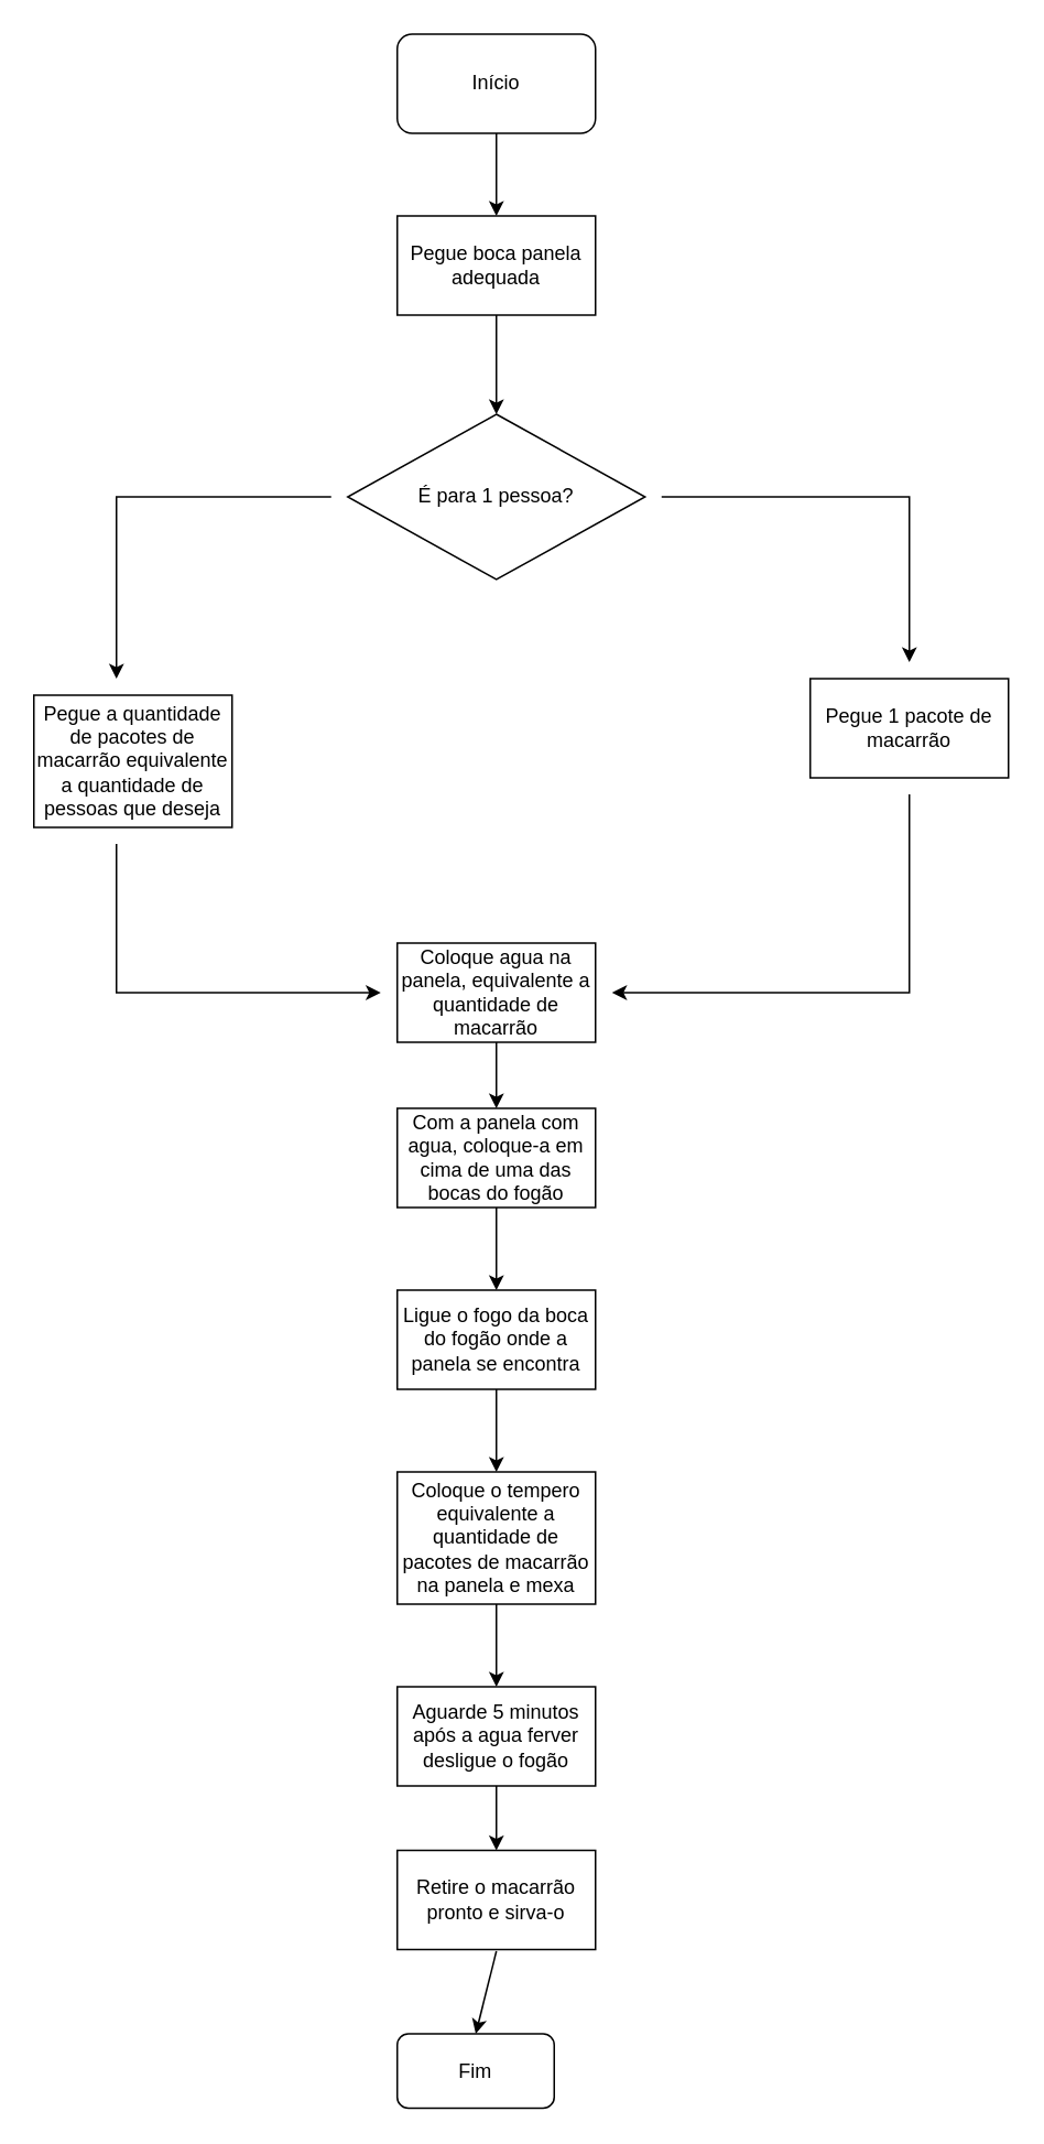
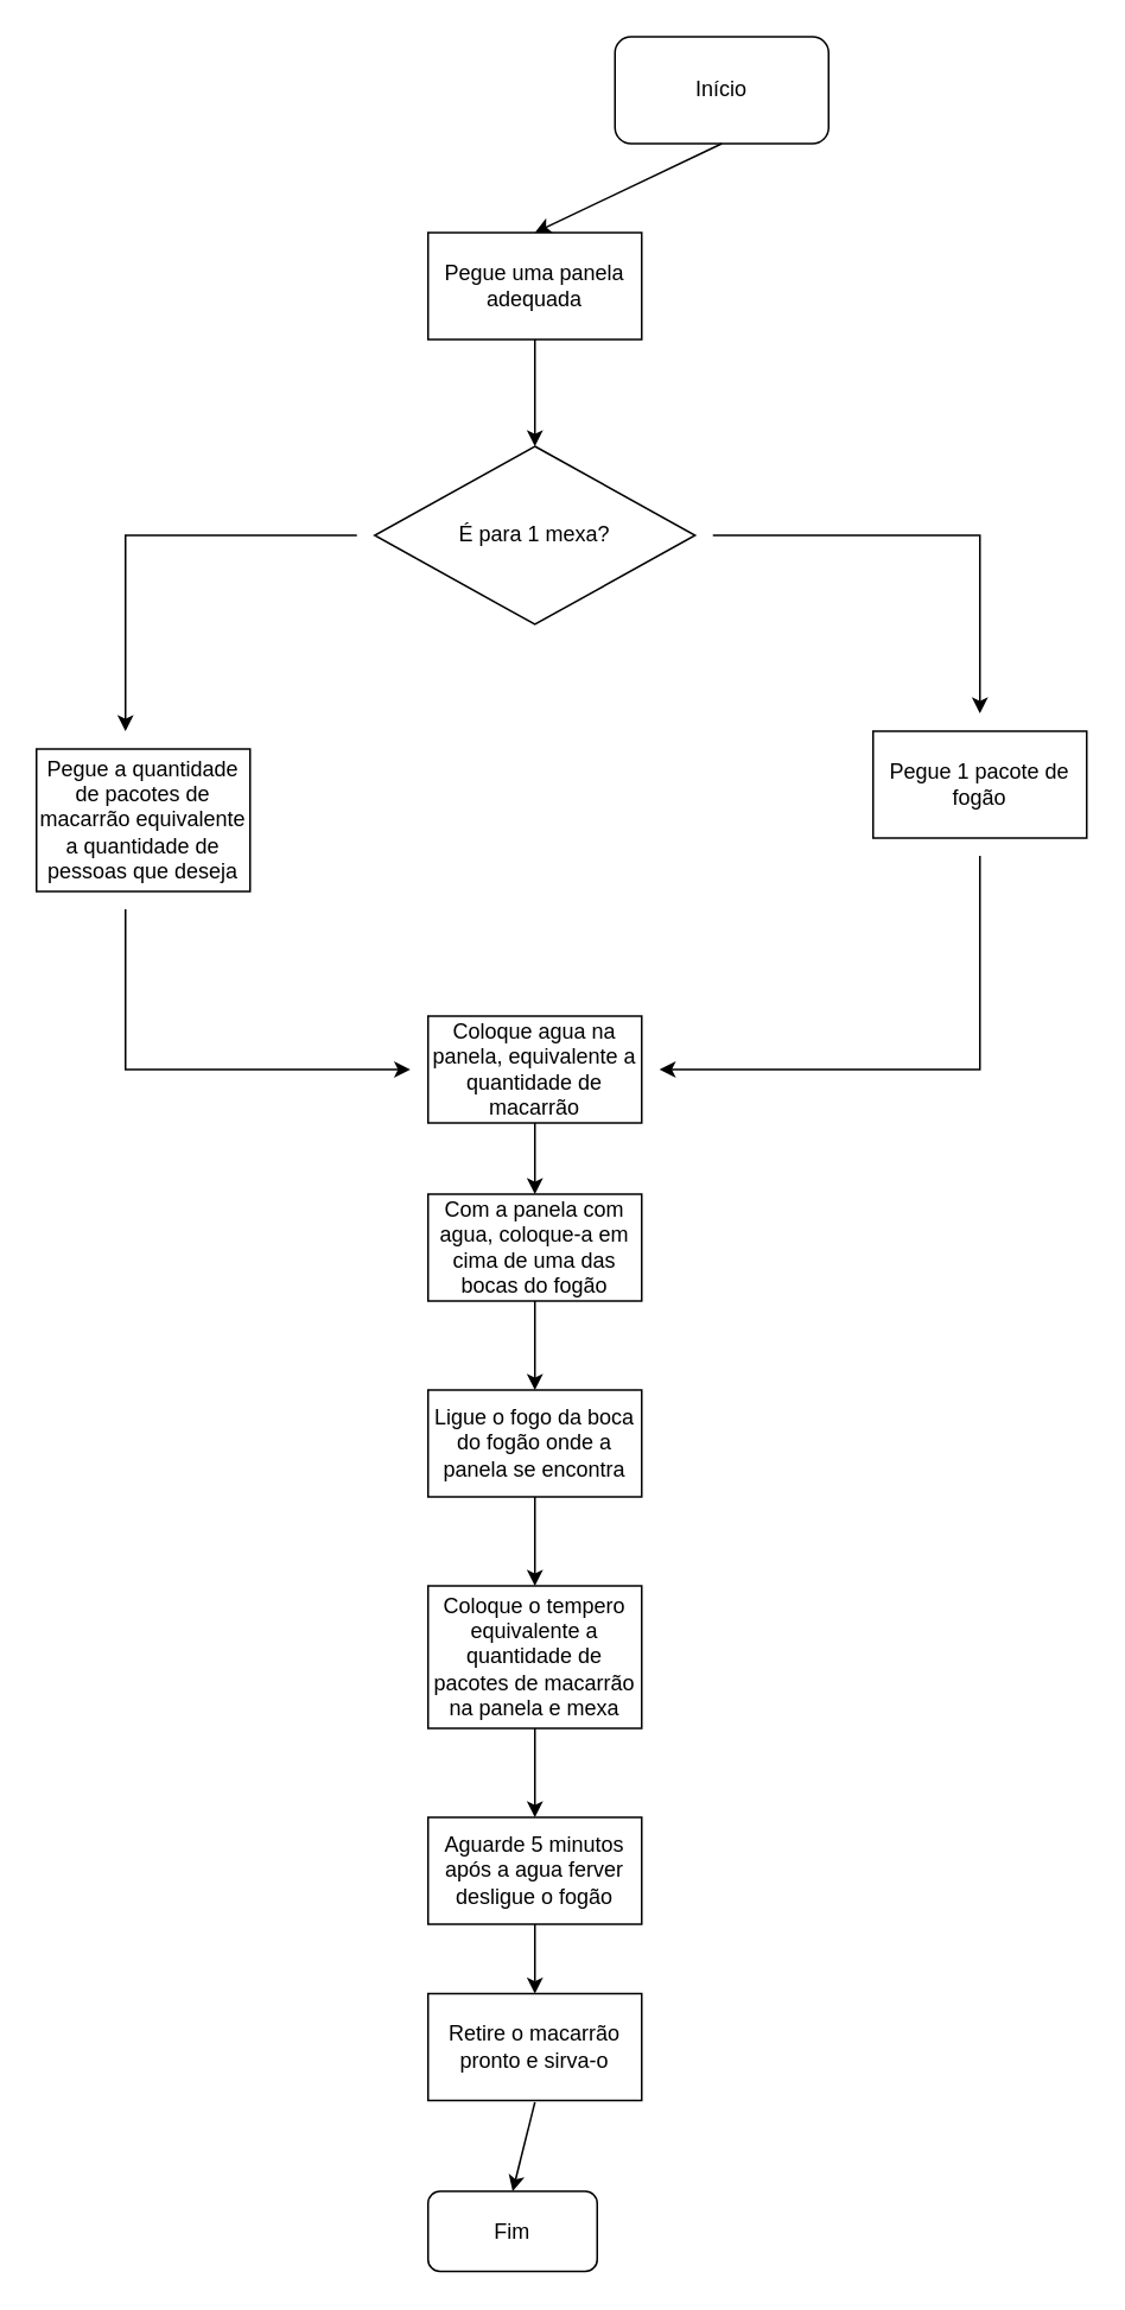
- <mxCell id="2" value="Início" style="rounded=1;whiteSpace=wrap;html=1;" vertex="1" parent="1"><mxGeometry x="240" y="20" width="120" height="60" as="geometry" /></mxCell>
+ <mxCell id="2" value="Início" style="rounded=1;whiteSpace=wrap;html=1;" vertex="1" parent="1"><mxGeometry x="345" y="20" width="120" height="60" as="geometry" /></mxCell>
- <mxCell id="4" value="Pegue boca panela adequada" style="rounded=0;whiteSpace=wrap;html=1;" vertex="1" parent="1"><mxGeometry x="240" y="130" width="120" height="60" as="geometry" /></mxCell>
+ <mxCell id="4" value="Pegue uma panela adequada" style="rounded=0;whiteSpace=wrap;html=1;" vertex="1" parent="1"><mxGeometry x="240" y="130" width="120" height="60" as="geometry" /></mxCell>
- <mxCell id="11" value="É para 1 pessoa?" style="rhombus;whiteSpace=wrap;html=1;" vertex="1" parent="1"><mxGeometry x="210" y="250" width="180" height="100" as="geometry" /></mxCell>
+ <mxCell id="11" value="É para 1 mexa?" style="rhombus;whiteSpace=wrap;html=1;" vertex="1" parent="1"><mxGeometry x="210" y="250" width="180" height="100" as="geometry" /></mxCell>
- <mxCell id="15" value="Pegue 1 pacote de macarrão" style="rounded=0;whiteSpace=wrap;html=1;" vertex="1" parent="1"><mxGeometry x="490" y="410" width="120" height="60" as="geometry" /></mxCell>
+ <mxCell id="15" value="Pegue 1 pacote de fogão" style="rounded=0;whiteSpace=wrap;html=1;" vertex="1" parent="1"><mxGeometry x="490" y="410" width="120" height="60" as="geometry" /></mxCell>
